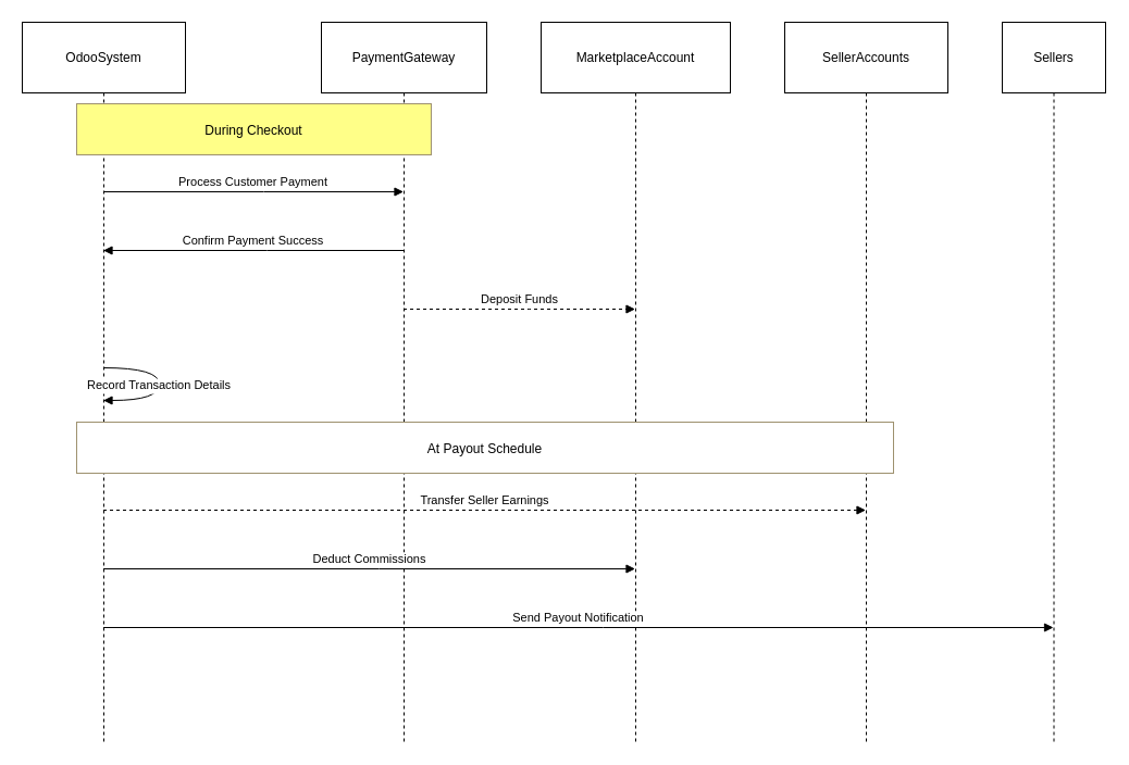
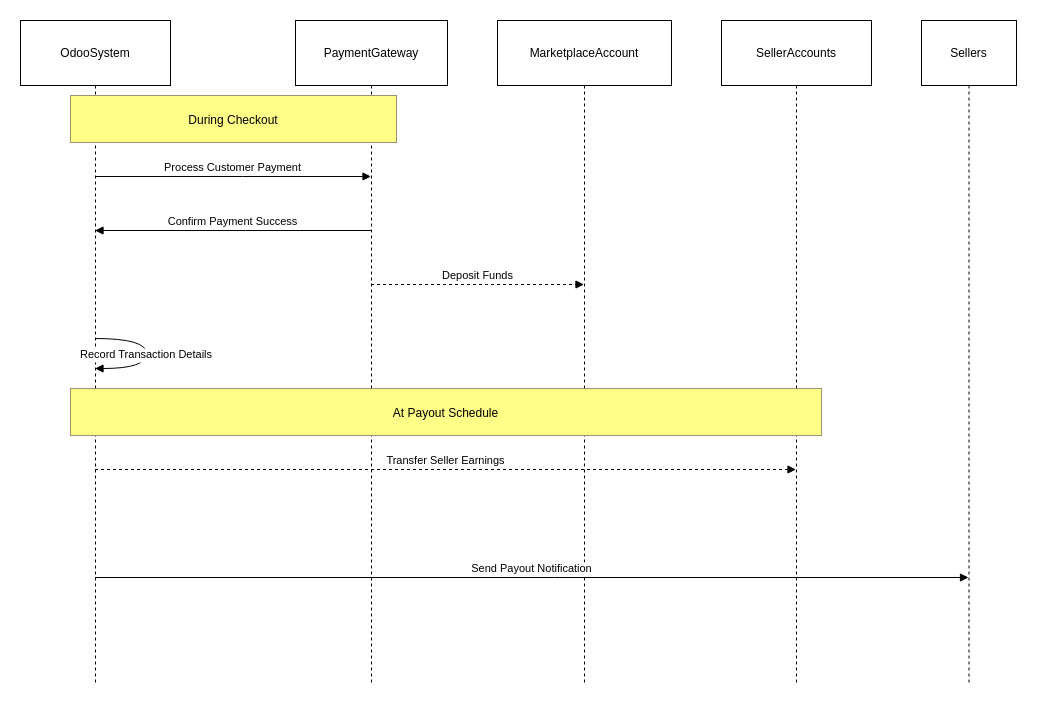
- <mxCell id="15" value="At Payout Schedule" style="fillColor=#ffffff;strokeColor=#9E916F;" vertex="1" parent="1"><mxGeometry x="70" y="388" width="751" height="47" as="geometry" /></mxCell>
+ <mxCell id="15" value="At Payout Schedule" style="fillColor=#ffff88;strokeColor=#9E916F;" vertex="1" parent="1"><mxGeometry x="70" y="388" width="751" height="47" as="geometry" /></mxCell>
- <mxCell id="12" value="Deduct Commissions" style="verticalAlign=bottom;edgeStyle=elbowEdgeStyle;elbow=vertical;curved=0;rounded=0;endArrow=block;" edge="1" parent="1" source="2" target="4"><mxGeometry relative="1" as="geometry"><Array as="points"><mxPoint x="348" y="523" /></Array></mxGeometry></mxCell>
